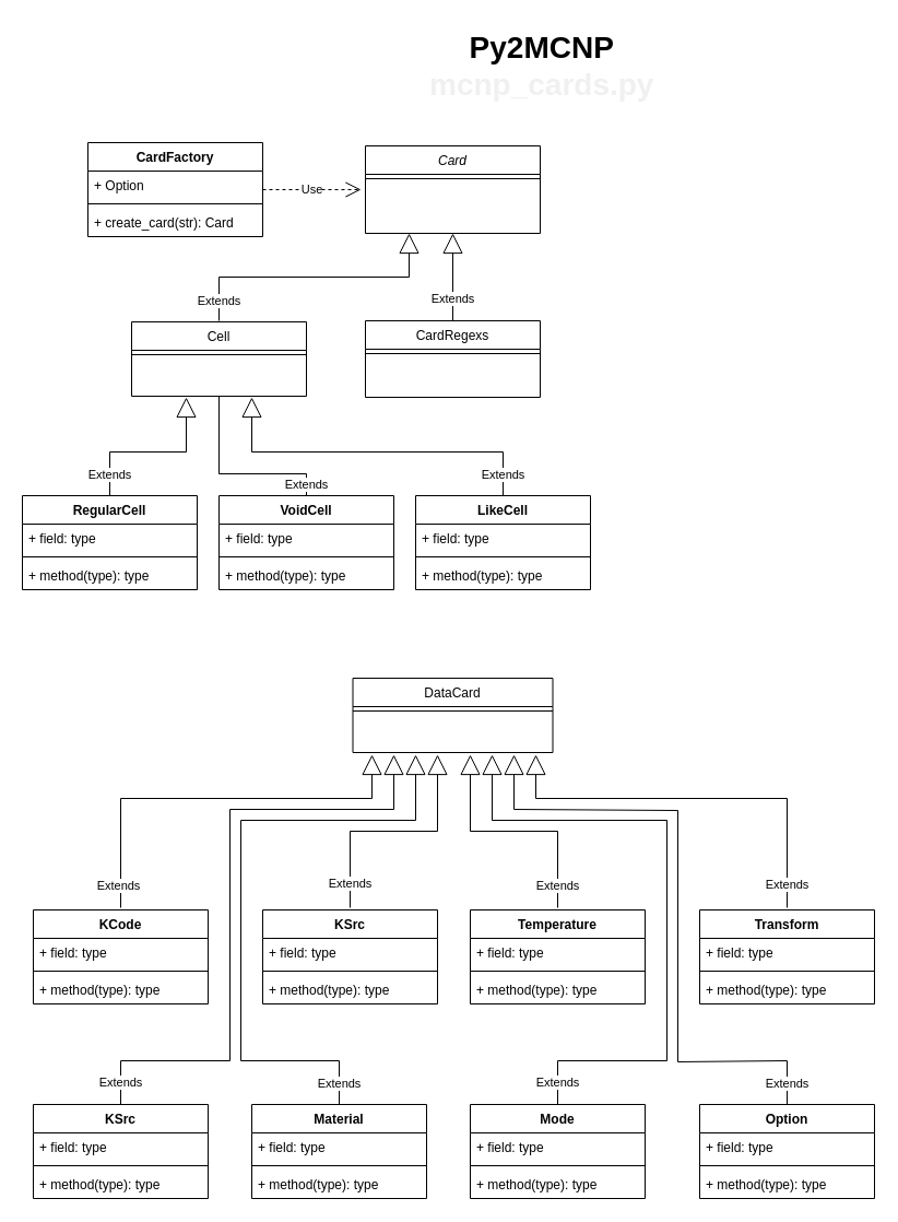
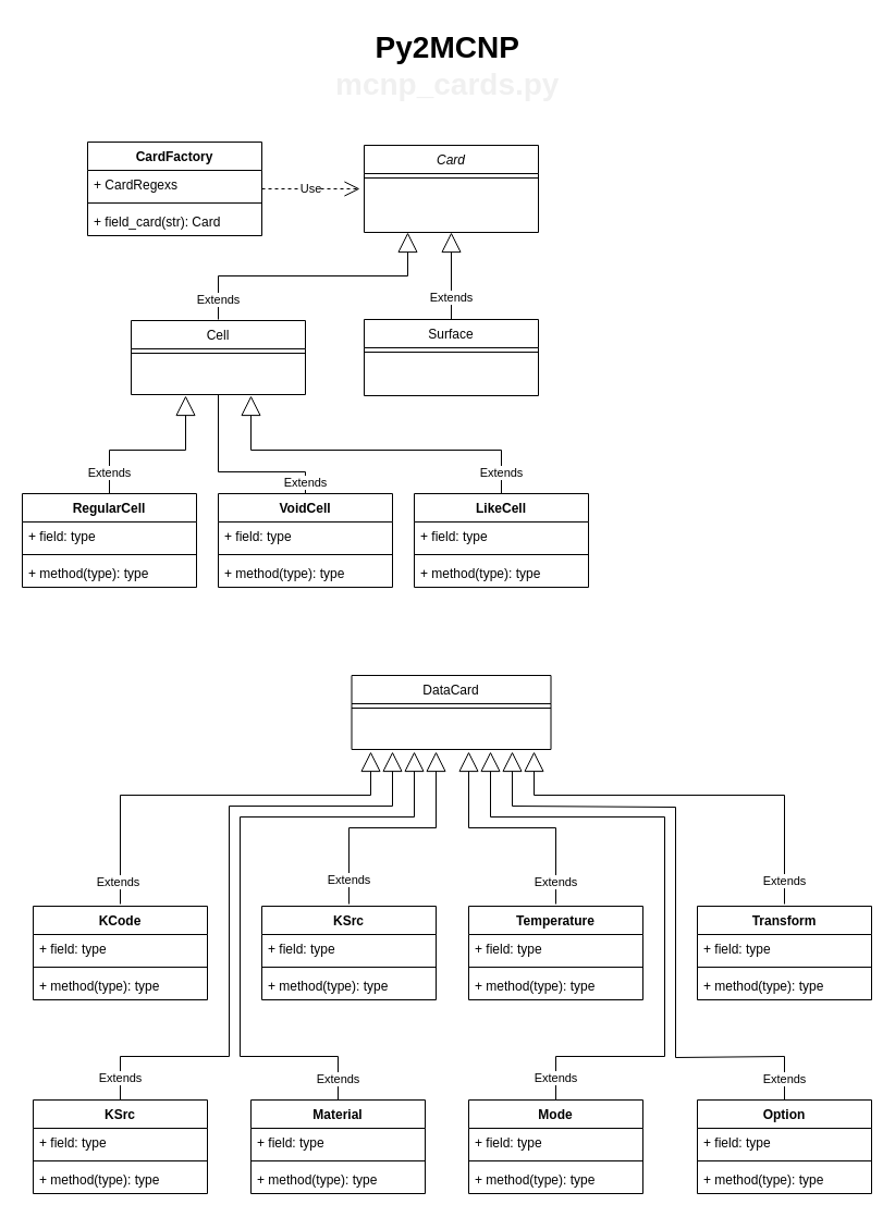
- <mxCell id="72" value="&lt;div style=&quot;text-align: center;&quot;&gt;&lt;span style=&quot;font-size: 28px; font-weight: 700;&quot;&gt;Py2MCNP&lt;/span&gt;&lt;/div&gt;&lt;span style=&quot;color: rgb(240, 240, 240); font-family: Helvetica; font-size: 28px; font-style: normal; font-variant-ligatures: normal; font-variant-caps: normal; font-weight: 700; letter-spacing: normal; orphans: 2; text-indent: 0px; text-transform: none; widows: 2; word-spacing: 0px; -webkit-text-stroke-width: 0px; background-color: rgb(42, 37, 47); text-decoration-thickness: initial; text-decoration-style: initial; text-decoration-color: initial; float: none; display: inline !important;&quot;&gt;&lt;div style=&quot;text-align: center;&quot;&gt;mcnp_cards.py&lt;/div&gt;&lt;/span&gt;" style="text;whiteSpace=wrap;html=1;" vertex="1" parent="1"><mxGeometry x="391" y="20" width="216" height="90" as="geometry" /></mxCell>
+ <mxCell id="72" value="&lt;div style=&quot;text-align: center;&quot;&gt;&lt;span style=&quot;font-size: 28px; font-weight: 700;&quot;&gt;Py2MCNP&lt;/span&gt;&lt;/div&gt;&lt;span style=&quot;color: rgb(240, 240, 240); font-family: Helvetica; font-size: 28px; font-style: normal; font-variant-ligatures: normal; font-variant-caps: normal; font-weight: 700; letter-spacing: normal; orphans: 2; text-indent: 0px; text-transform: none; widows: 2; word-spacing: 0px; -webkit-text-stroke-width: 0px; background-color: rgb(42, 37, 47); text-decoration-thickness: initial; text-decoration-style: initial; text-decoration-color: initial; float: none; display: inline !important;&quot;&gt;&lt;div style=&quot;text-align: center;&quot;&gt;mcnp_cards.py&lt;/div&gt;&lt;/span&gt;" style="text;whiteSpace=wrap;html=1;" vertex="1" parent="1"><mxGeometry x="306" y="20" width="216" height="90" as="geometry" /></mxCell>
- <mxCell id="63" value="+ Option" style="text;strokeColor=none;fillColor=none;align=left;verticalAlign=top;spacingLeft=4;spacingRight=4;overflow=hidden;rotatable=0;points=[[0,0.5],[1,0.5]];portConstraint=eastwest;whiteSpace=wrap;html=1;" parent="62" vertex="1"><mxGeometry y="26" width="160" height="26" as="geometry" /></mxCell>
+ <mxCell id="63" value="+ CardRegexs" style="text;strokeColor=none;fillColor=none;align=left;verticalAlign=top;spacingLeft=4;spacingRight=4;overflow=hidden;rotatable=0;points=[[0,0.5],[1,0.5]];portConstraint=eastwest;whiteSpace=wrap;html=1;" parent="62" vertex="1"><mxGeometry y="26" width="160" height="26" as="geometry" /></mxCell>
- <mxCell id="65" value="+ create_card(str): Card" style="text;strokeColor=none;fillColor=none;align=left;verticalAlign=top;spacingLeft=4;spacingRight=4;overflow=hidden;rotatable=0;points=[[0,0.5],[1,0.5]];portConstraint=eastwest;whiteSpace=wrap;html=1;" parent="62" vertex="1"><mxGeometry y="60" width="160" height="26" as="geometry" /></mxCell>
+ <mxCell id="65" value="+ field_card(str): Card" style="text;strokeColor=none;fillColor=none;align=left;verticalAlign=top;spacingLeft=4;spacingRight=4;overflow=hidden;rotatable=0;points=[[0,0.5],[1,0.5]];portConstraint=eastwest;whiteSpace=wrap;html=1;" parent="62" vertex="1"><mxGeometry y="60" width="160" height="26" as="geometry" /></mxCell>
- <mxCell id="7" value="CardRegexs" style="swimlane;fontStyle=0;align=center;verticalAlign=top;childLayout=stackLayout;horizontal=1;startSize=26;horizontalStack=0;resizeParent=1;resizeLast=0;collapsible=1;marginBottom=0;rounded=0;shadow=0;strokeWidth=1;" parent="1" vertex="1"><mxGeometry x="334" y="293" width="160" height="70" as="geometry"><mxRectangle x="320" y="240" width="170" height="26" as="alternateBounds" /></mxGeometry></mxCell>
+ <mxCell id="7" value="Surface" style="swimlane;fontStyle=0;align=center;verticalAlign=top;childLayout=stackLayout;horizontal=1;startSize=26;horizontalStack=0;resizeParent=1;resizeLast=0;collapsible=1;marginBottom=0;rounded=0;shadow=0;strokeWidth=1;" parent="1" vertex="1"><mxGeometry x="334" y="293" width="160" height="70" as="geometry"><mxRectangle x="320" y="240" width="170" height="26" as="alternateBounds" /></mxGeometry></mxCell>
